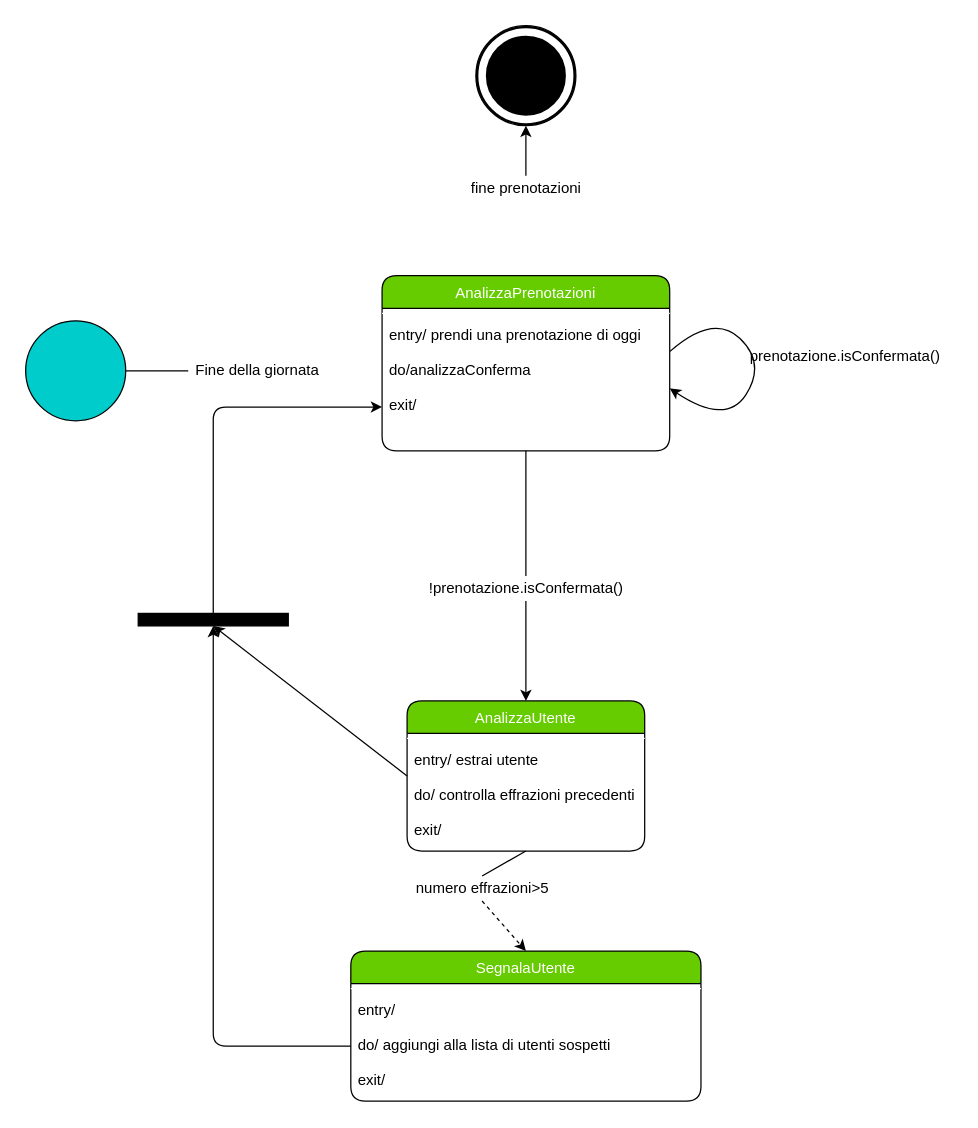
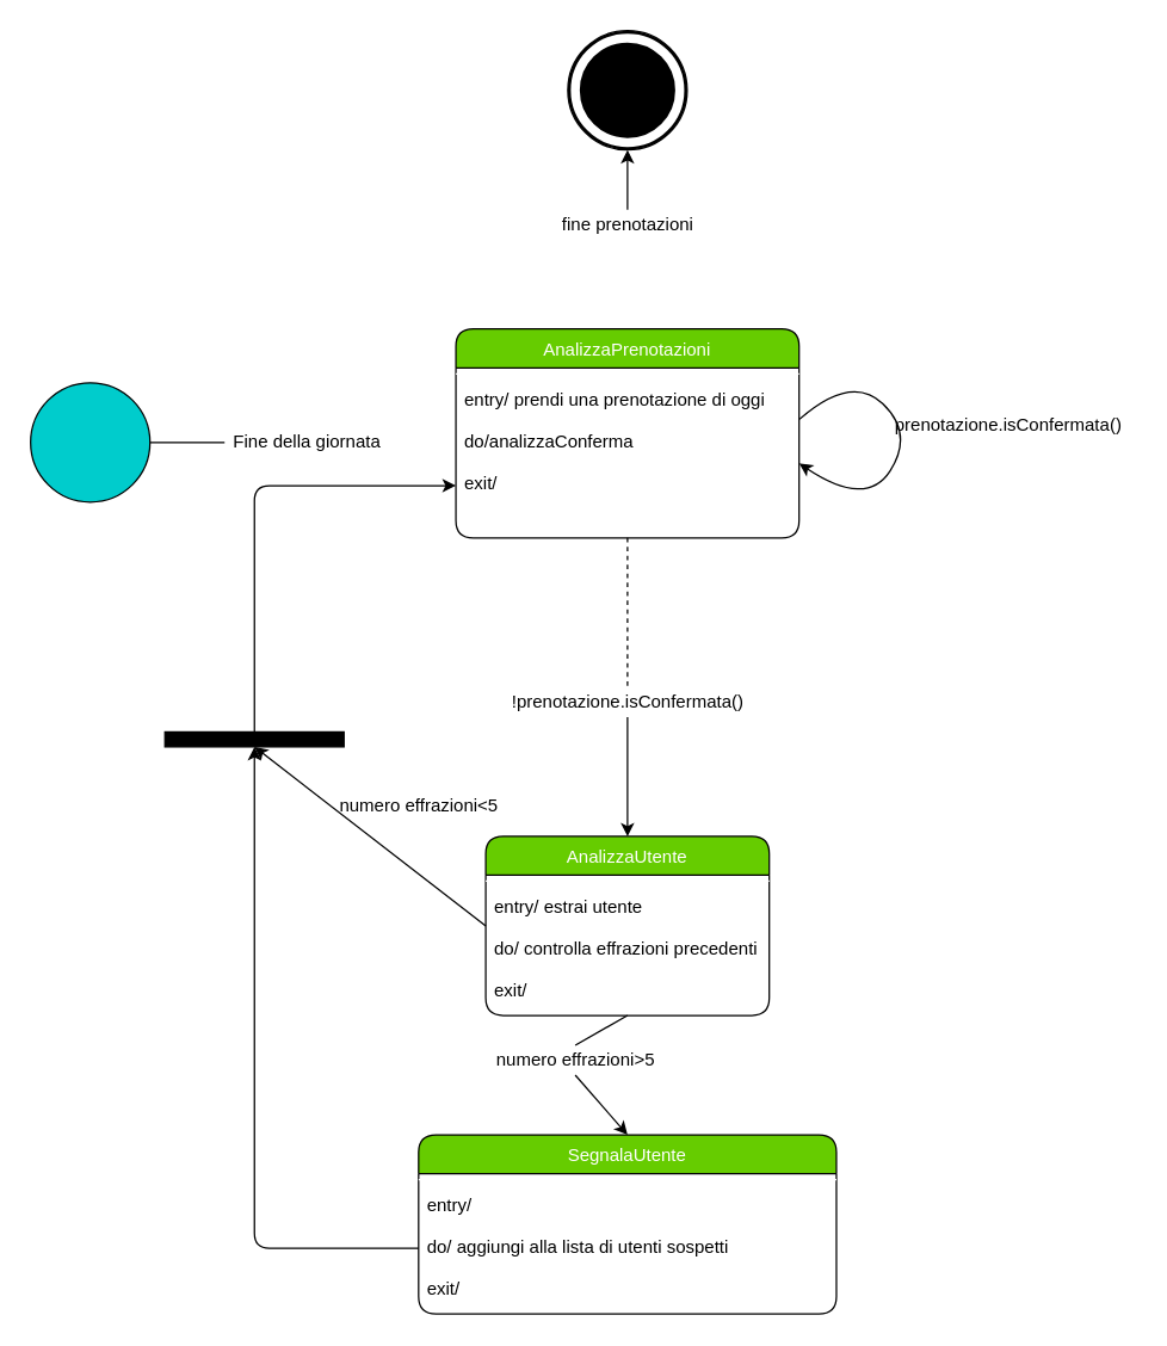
- <mxCell id="22" value="" style="endArrow=none;html=1;exitX=0.5;exitY=1;exitDx=0;exitDy=0;entryX=0.5;entryY=0;entryDx=0;entryDy=0;" parent="1" source="3" target="21" edge="1"><mxGeometry width="50" height="50" relative="1" as="geometry"><mxPoint x="420" y="390" as="sourcePoint" /><mxPoint x="420" y="560" as="targetPoint" /></mxGeometry></mxCell>
+ <mxCell id="22" value="" style="endArrow=none;html=1;exitX=0.5;exitY=1;exitDx=0;exitDy=0;entryX=0.5;entryY=0;entryDx=0;entryDy=0;dashed=1;" parent="1" source="3" target="21" edge="1"><mxGeometry width="50" height="50" relative="1" as="geometry"><mxPoint x="420" y="390" as="sourcePoint" /><mxPoint x="420" y="560" as="targetPoint" /></mxGeometry></mxCell>
+ <mxCell id="28" value="numero effrazioni&amp;lt;5" style="text;html=1;align=center;verticalAlign=middle;resizable=0;points=[];autosize=1;strokeColor=none;" parent="1" vertex="1"><mxGeometry x="220" y="530" width="120" height="20" as="geometry" /></mxCell>
- <mxCell id="15" value="" style="endArrow=classic;html=1;exitX=0.5;exitY=1;exitDx=0;exitDy=0;entryX=0.5;entryY=0;entryDx=0;entryDy=0;startArrow=none;dashed=1;" parent="1" source="33" target="16" edge="1"><mxGeometry width="50" height="50" relative="1" as="geometry"><mxPoint x="600" y="840" as="sourcePoint" /><mxPoint x="700" y="960" as="targetPoint" /></mxGeometry></mxCell>
+ <mxCell id="15" value="" style="endArrow=classic;html=1;exitX=0.5;exitY=1;exitDx=0;exitDy=0;entryX=0.5;entryY=0;entryDx=0;entryDy=0;startArrow=none;" parent="1" source="33" target="16" edge="1"><mxGeometry width="50" height="50" relative="1" as="geometry"><mxPoint x="600" y="840" as="sourcePoint" /><mxPoint x="700" y="960" as="targetPoint" /></mxGeometry></mxCell>
